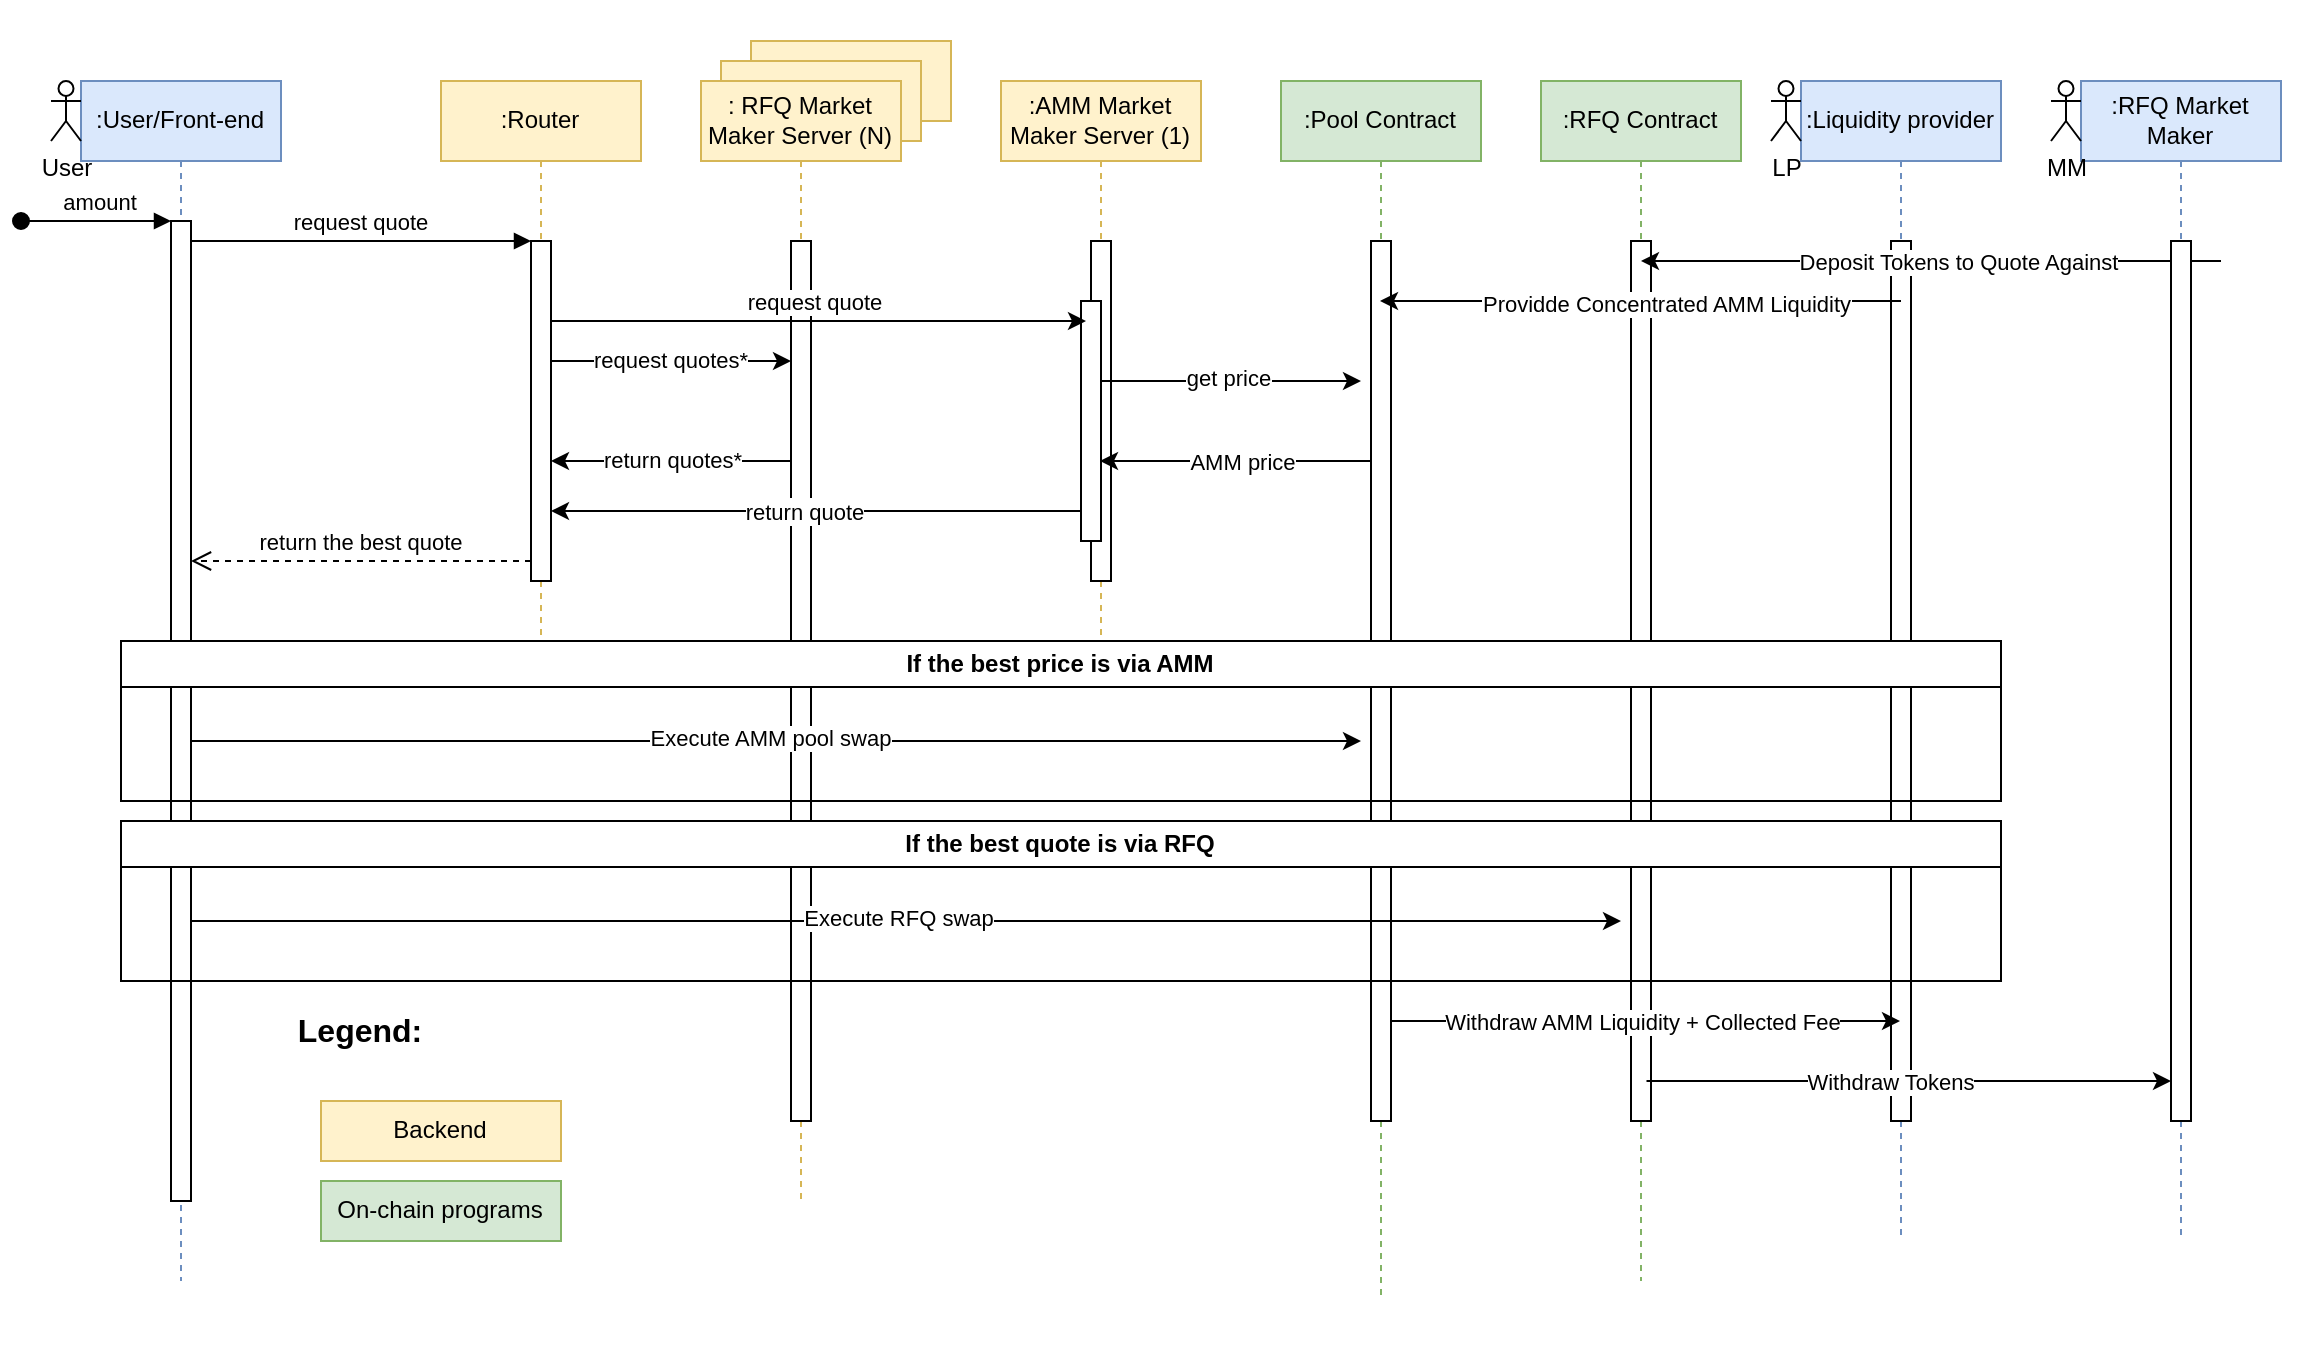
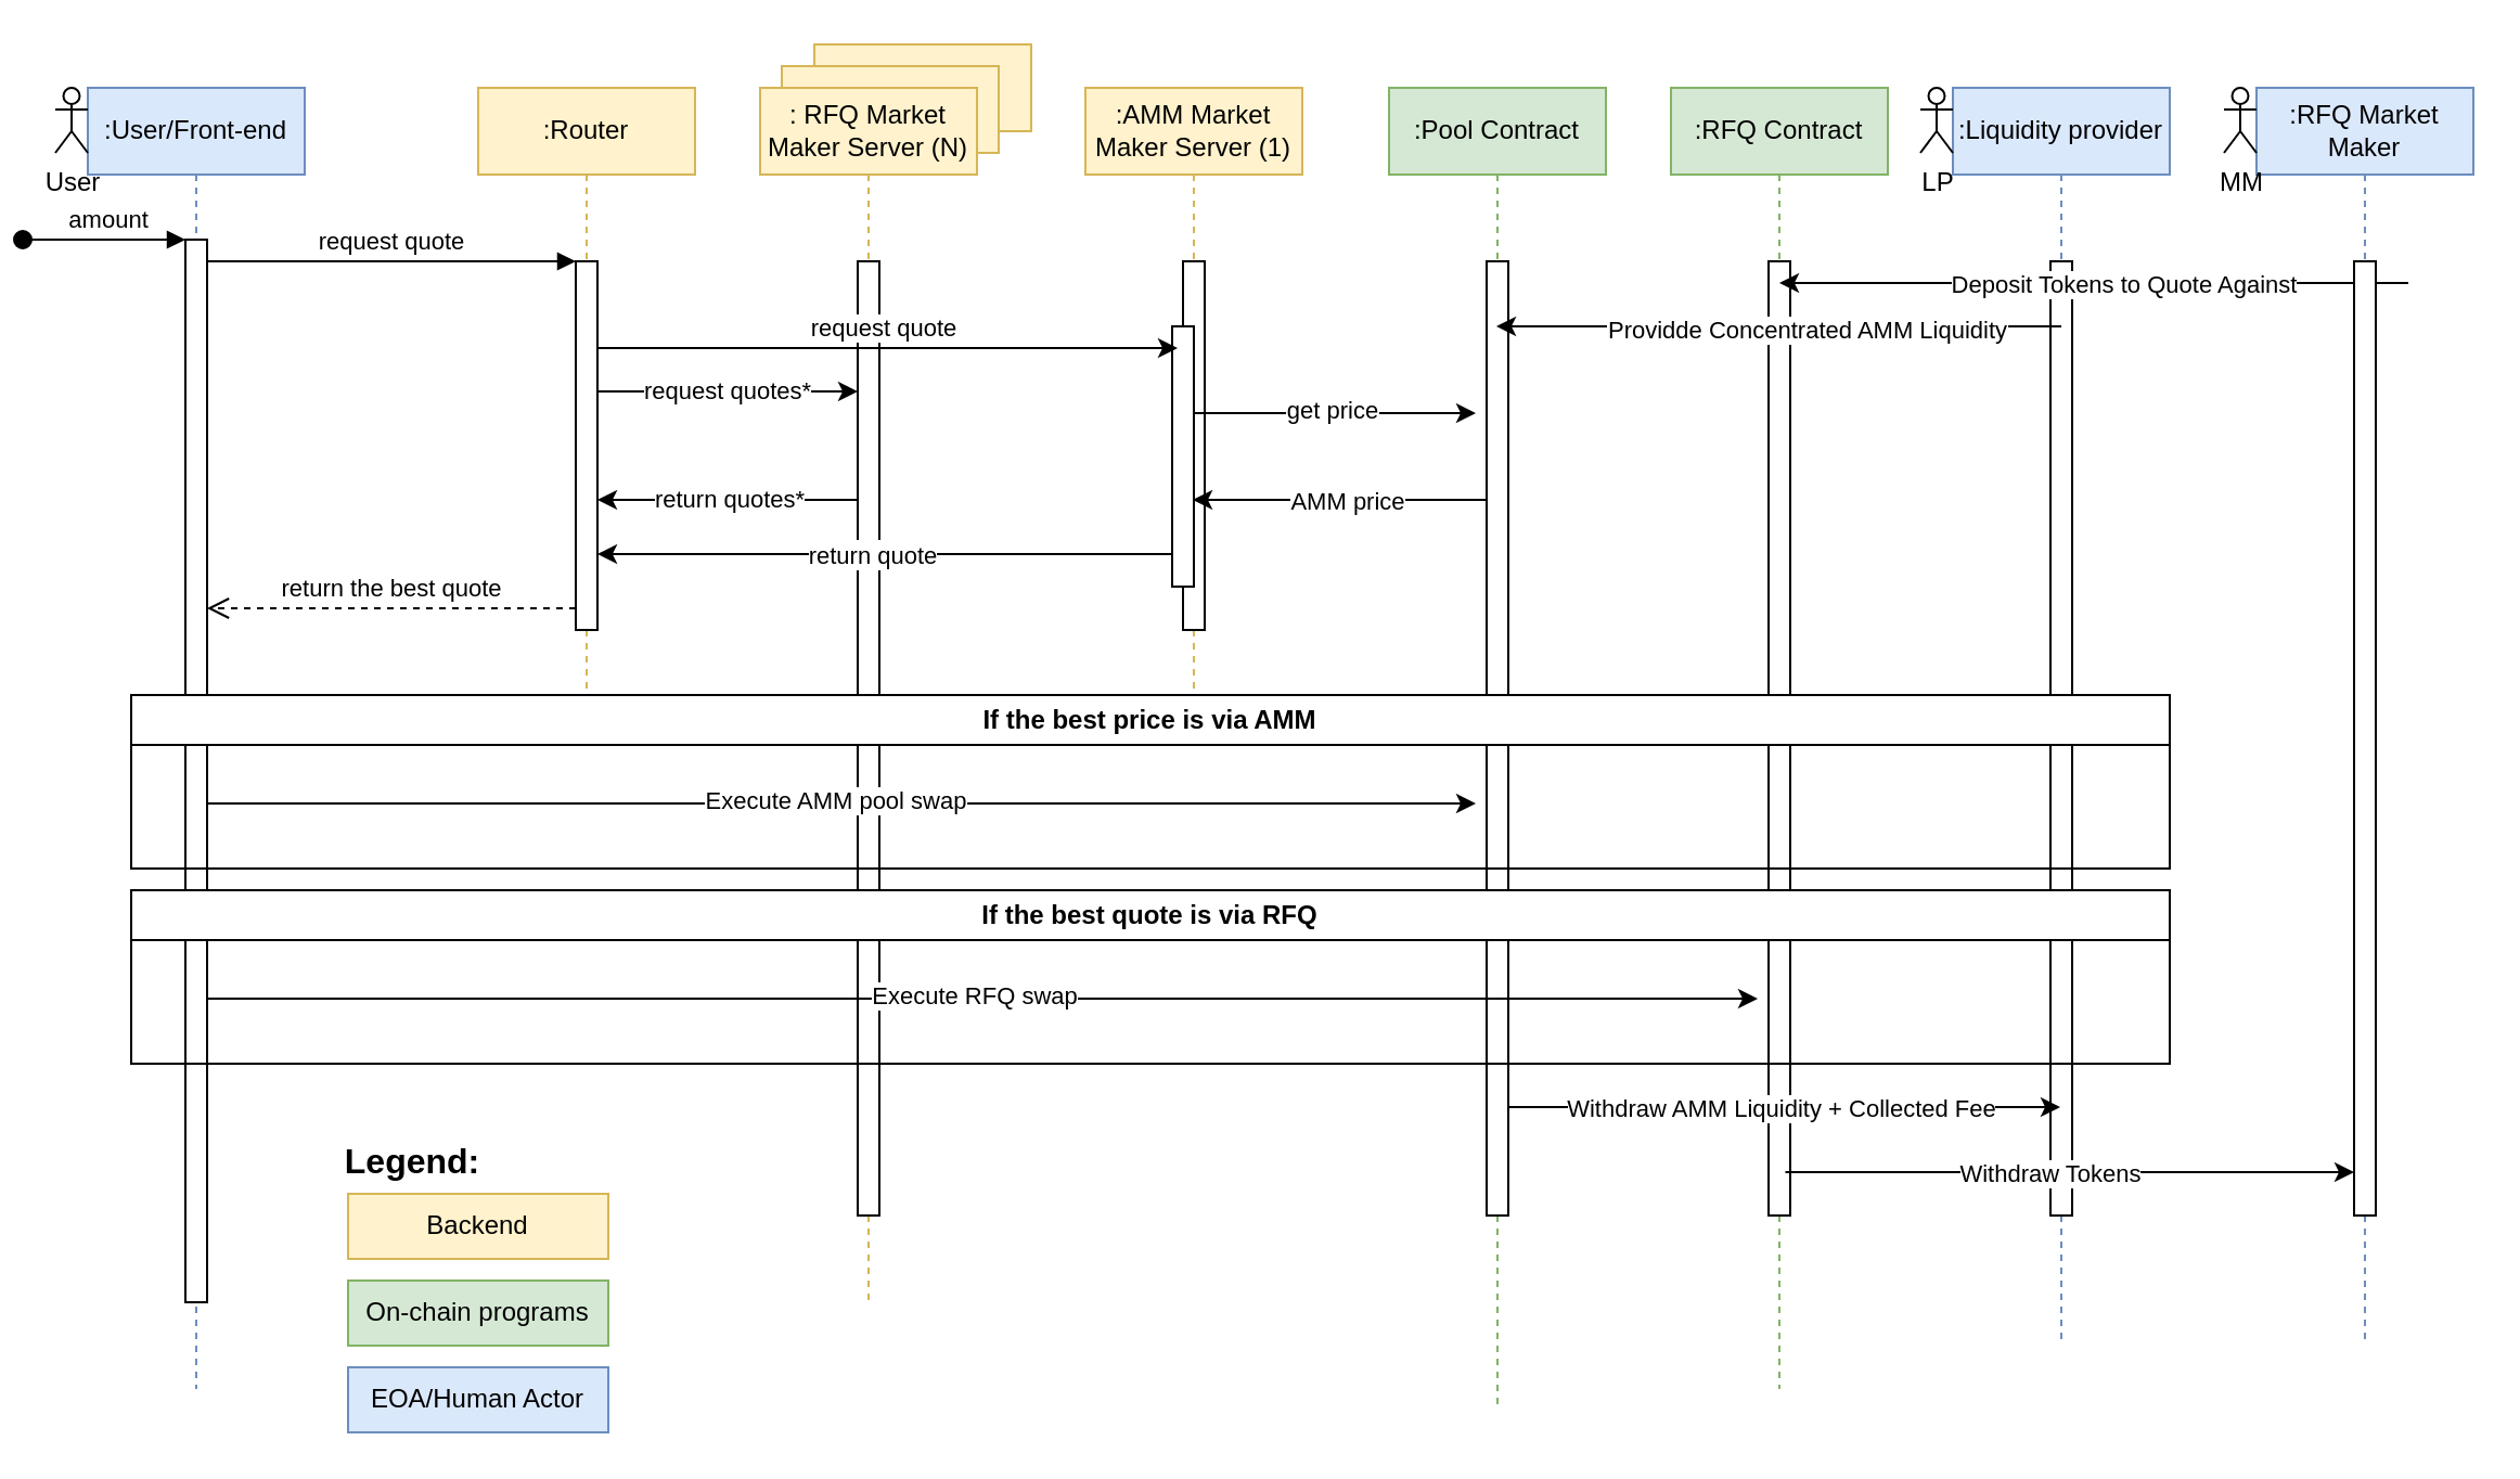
- <mxCell id="57" value="&lt;b style=&quot;font-size: 16px;&quot;&gt;Legend:&lt;/b&gt;" style="text;html=1;strokeColor=none;fillColor=none;align=center;verticalAlign=middle;whiteSpace=wrap;rounded=0;fontSize=16;" vertex="1" parent="1"><mxGeometry x="145" y="500" width="60" height="30" as="geometry" /></mxCell>
+ <mxCell id="57" value="&lt;b style=&quot;font-size: 16px;&quot;&gt;Legend:&lt;/b&gt;" style="text;html=1;strokeColor=none;fillColor=none;align=center;verticalAlign=middle;whiteSpace=wrap;rounded=0;fontSize=16;" vertex="1" parent="1"><mxGeometry x="155" y="520" width="60" height="30" as="geometry" /></mxCell>
+ <mxCell id="56" value="EOA/Human Actor" style="rounded=0;whiteSpace=wrap;html=1;fillColor=#dae8fc;strokeColor=#6c8ebf;" vertex="1" parent="1"><mxGeometry x="155" y="630" width="120" height="30" as="geometry" /></mxCell>
